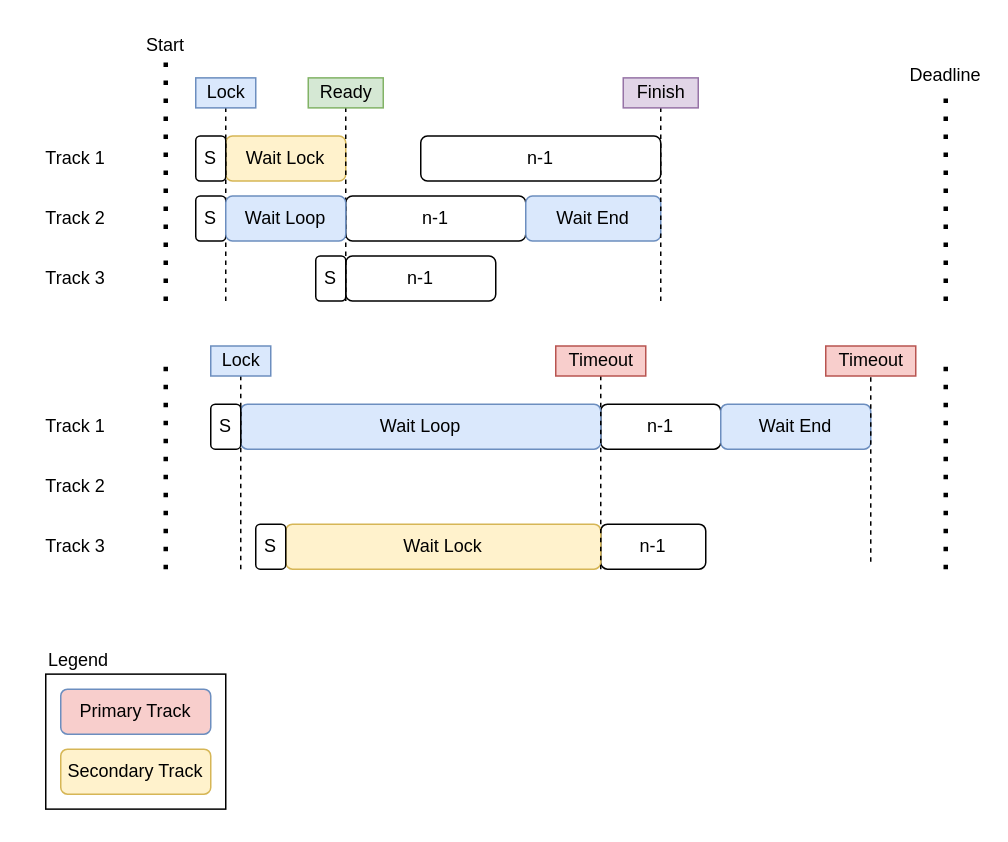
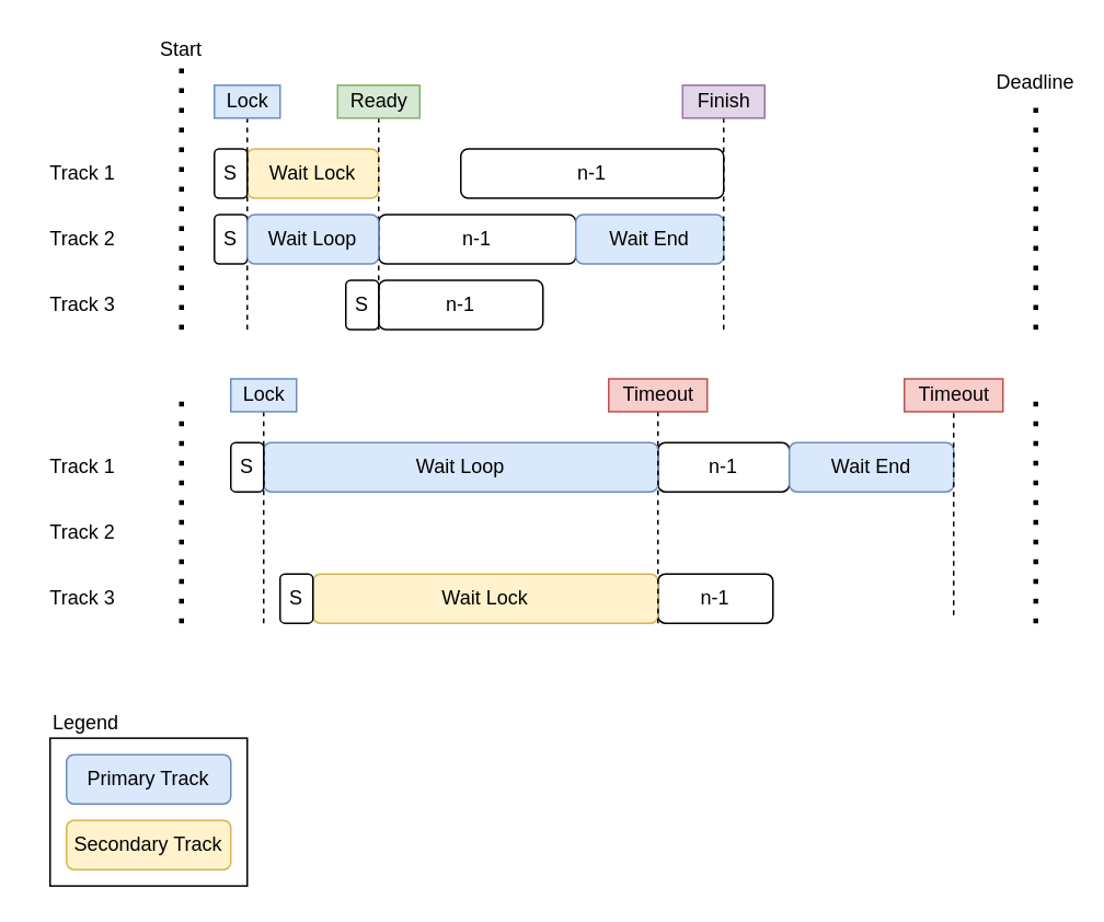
- <mxCell id="40" value="Primary Track" style="rounded=1;whiteSpace=wrap;html=1;fillColor=#f8cecc;strokeColor=#6c8ebf;" parent="1" vertex="1"><mxGeometry x="40" y="458.75" width="100" height="30" as="geometry" /></mxCell>
+ <mxCell id="40" value="Primary Track" style="rounded=1;whiteSpace=wrap;html=1;fillColor=#dae8fc;strokeColor=#6c8ebf;" parent="1" vertex="1"><mxGeometry x="40" y="458.75" width="100" height="30" as="geometry" /></mxCell>
